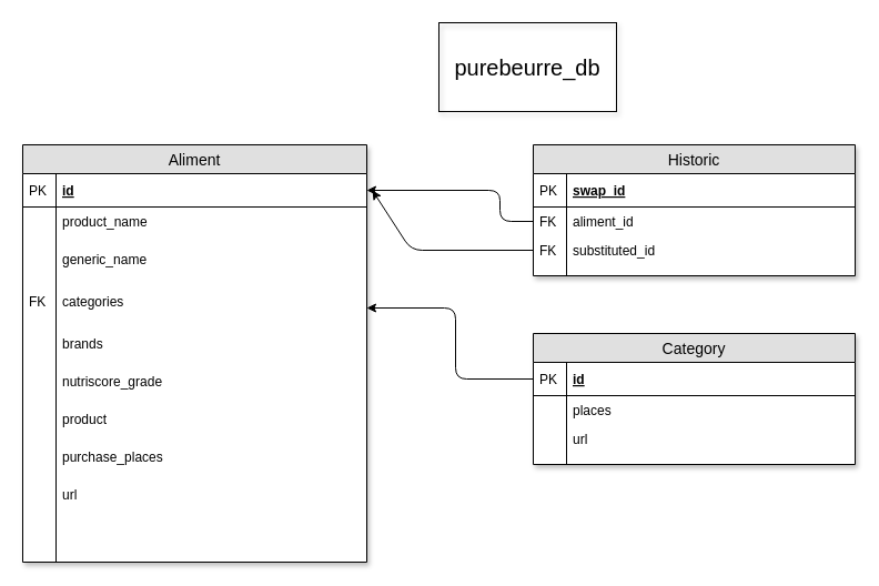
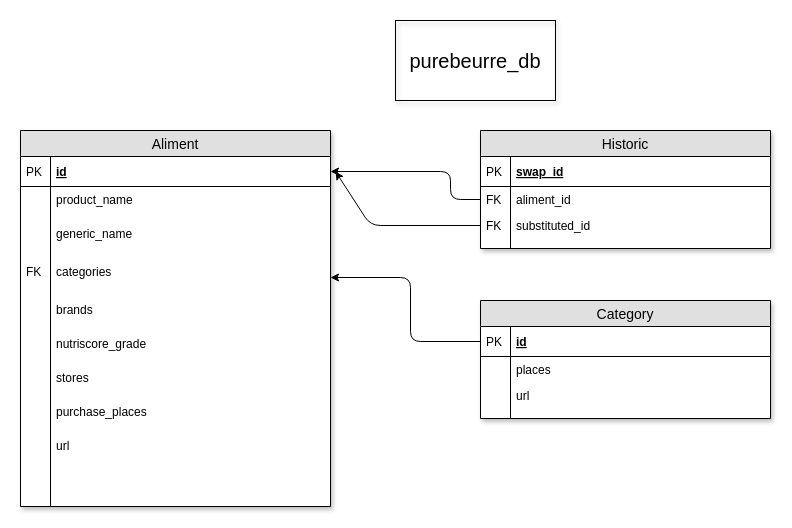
- <mxCell id="16" value="product" style="shape=partialRectangle;top=0;left=0;right=0;bottom=0;align=left;verticalAlign=top;fillColor=none;spacingLeft=34;spacingRight=4;overflow=hidden;rotatable=0;points=[[0,0.5],[1,0.5]];portConstraint=eastwest;dropTarget=0;fontSize=12;" parent="3" vertex="1"><mxGeometry y="234" width="310" height="34" as="geometry" /></mxCell>
+ <mxCell id="16" value="stores" style="shape=partialRectangle;top=0;left=0;right=0;bottom=0;align=left;verticalAlign=top;fillColor=none;spacingLeft=34;spacingRight=4;overflow=hidden;rotatable=0;points=[[0,0.5],[1,0.5]];portConstraint=eastwest;dropTarget=0;fontSize=12;" parent="3" vertex="1"><mxGeometry y="234" width="310" height="34" as="geometry" /></mxCell>
